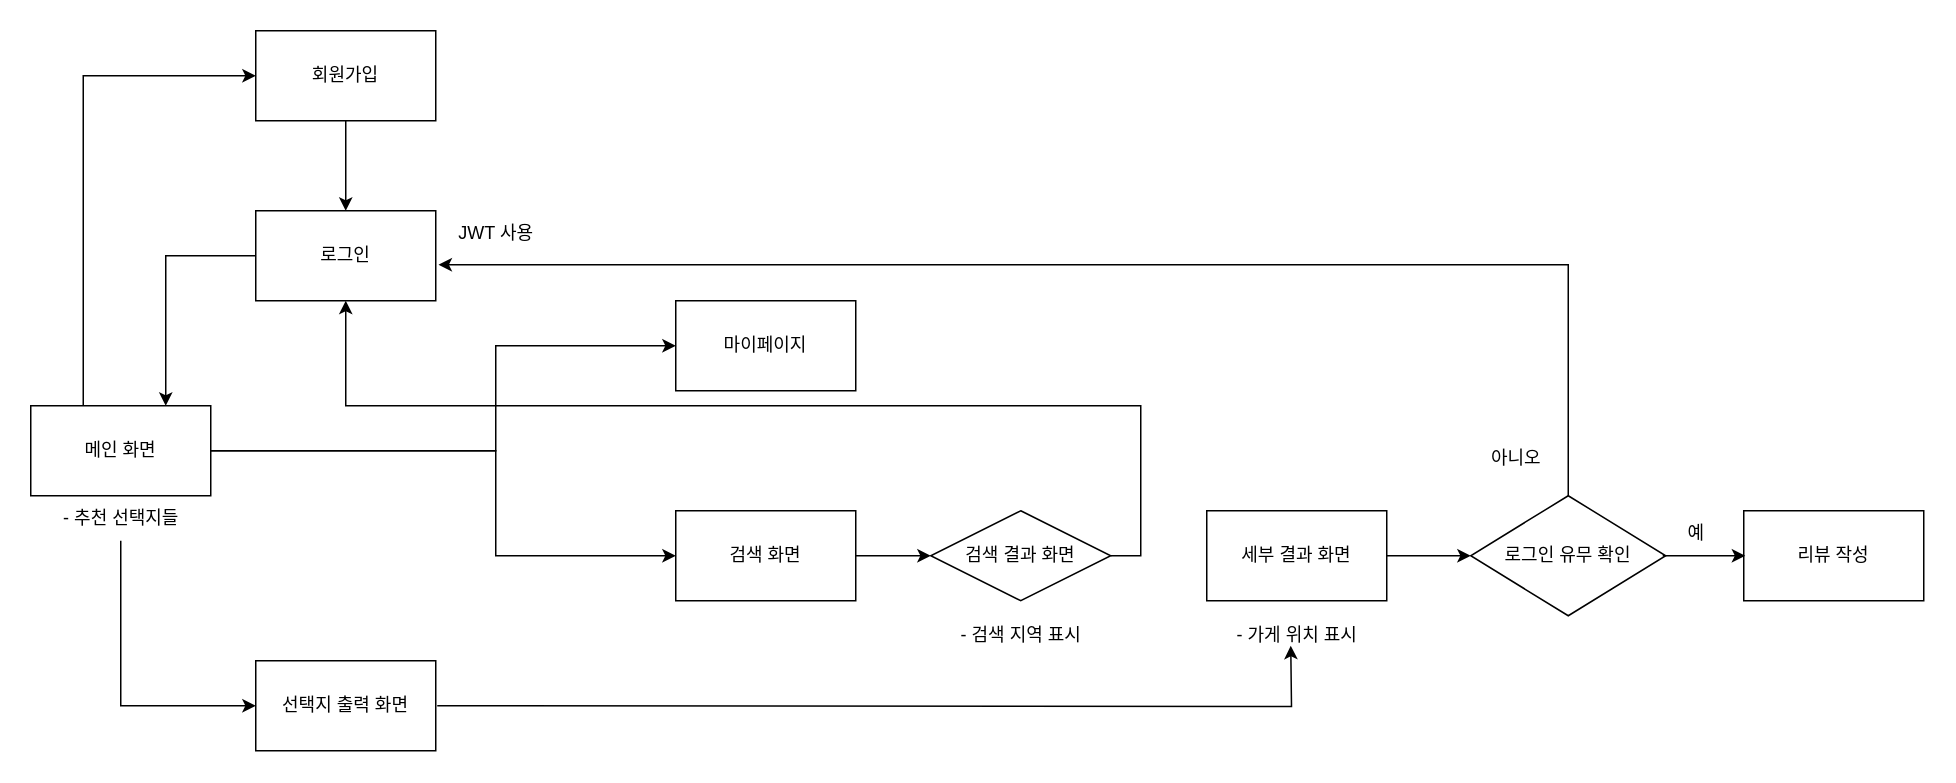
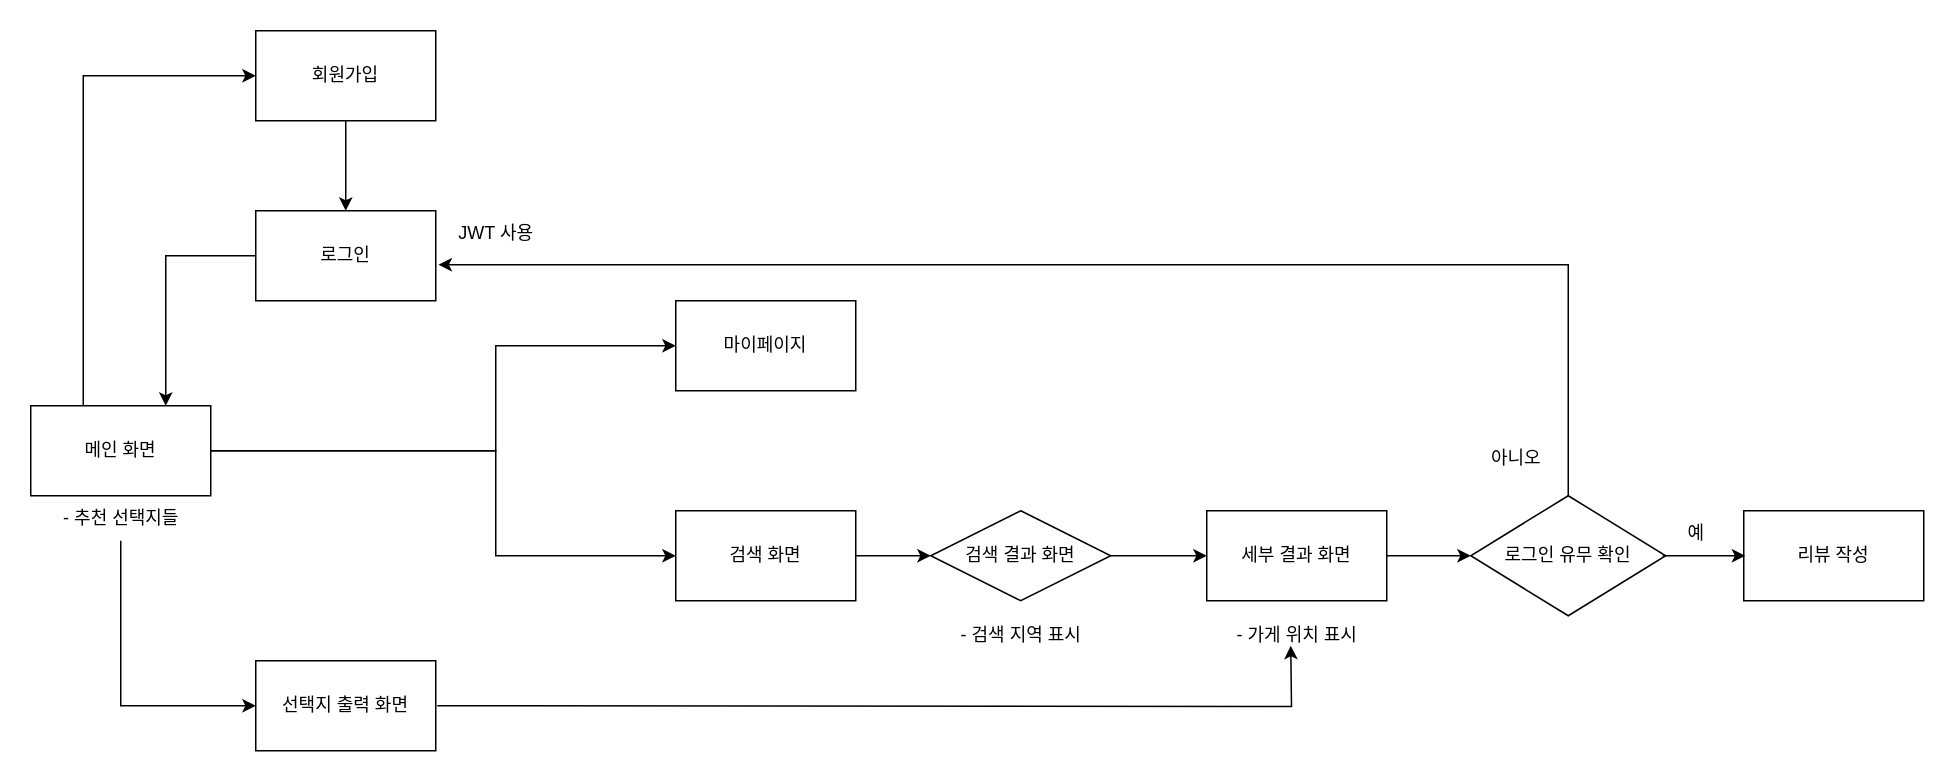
- <mxCell id="8" style="edgeStyle=orthogonalEdgeStyle;rounded=0;orthogonalLoop=1;jettySize=auto;html=1;exitX=1;exitY=0.5;exitDx=0;exitDy=0;" parent="1" source="9" target="2" edge="1"><mxGeometry relative="1" as="geometry" /></mxCell>
+ <mxCell id="8" style="edgeStyle=orthogonalEdgeStyle;rounded=0;orthogonalLoop=1;jettySize=auto;html=1;exitX=1;exitY=0.5;exitDx=0;exitDy=0;entryX=0;entryY=0.5;entryDx=0;entryDy=0;" parent="1" source="9" target="13" edge="1"><mxGeometry relative="1" as="geometry" /></mxCell>
